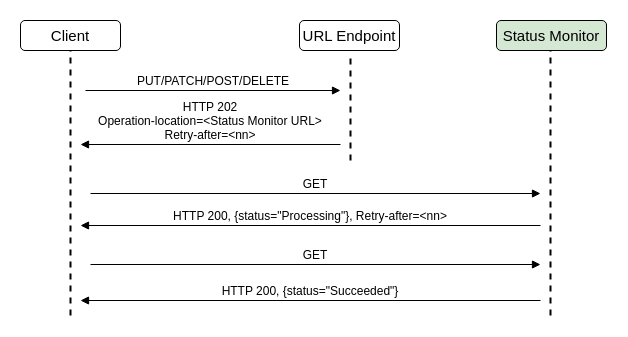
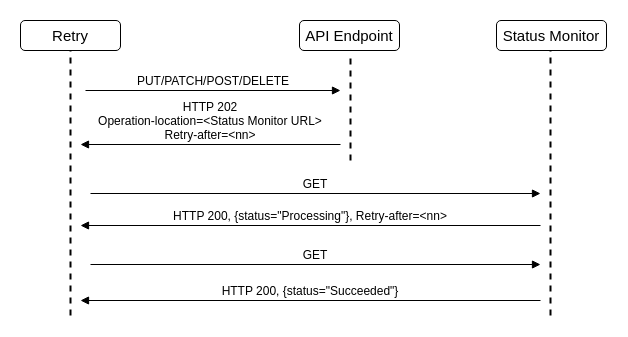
- <mxCell id="4" value="Client" style="rounded=1;whiteSpace=wrap;html=1;fontSize=15;" parent="1" vertex="1"><mxGeometry x="20" y="20" width="100" height="30" as="geometry" /></mxCell>
+ <mxCell id="4" value="Retry" style="rounded=1;whiteSpace=wrap;html=1;fontSize=15;" parent="1" vertex="1"><mxGeometry x="20" y="20" width="100" height="30" as="geometry" /></mxCell>
- <mxCell id="8" value="URL Endpoint" style="rounded=1;whiteSpace=wrap;html=1;fontSize=15;" parent="1" vertex="1"><mxGeometry x="299" y="20" width="100" height="30" as="geometry" /></mxCell>
+ <mxCell id="8" value="API Endpoint" style="rounded=1;whiteSpace=wrap;html=1;fontSize=15;" parent="1" vertex="1"><mxGeometry x="299" y="20" width="100" height="30" as="geometry" /></mxCell>
- <mxCell id="10" value="Status Monitor" style="rounded=1;whiteSpace=wrap;html=1;fontSize=15;fillColor=#d5e8d4;" parent="1" vertex="1"><mxGeometry x="496" y="20" width="110" height="30" as="geometry" /></mxCell>
+ <mxCell id="10" value="Status Monitor" style="rounded=1;whiteSpace=wrap;html=1;fontSize=15;" parent="1" vertex="1"><mxGeometry x="496" y="20" width="110" height="30" as="geometry" /></mxCell>
